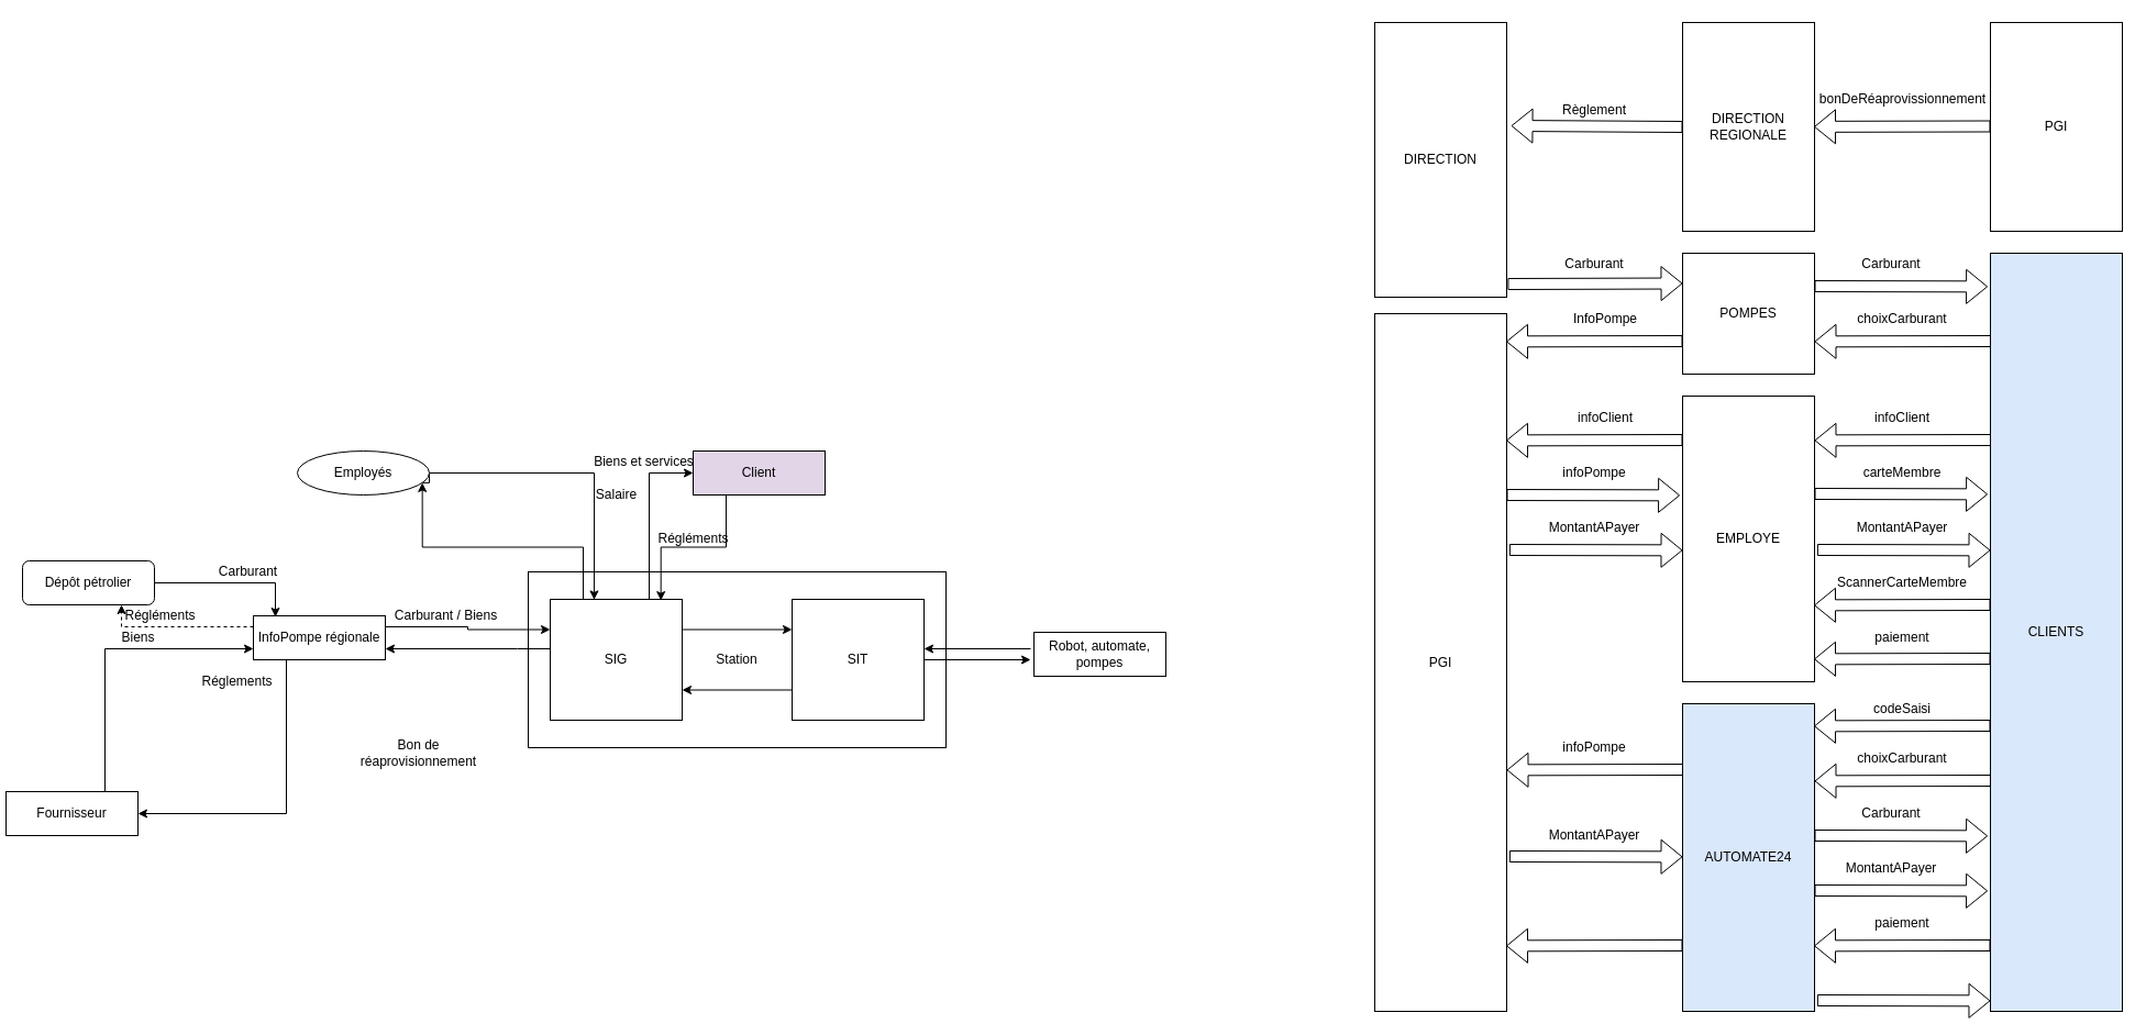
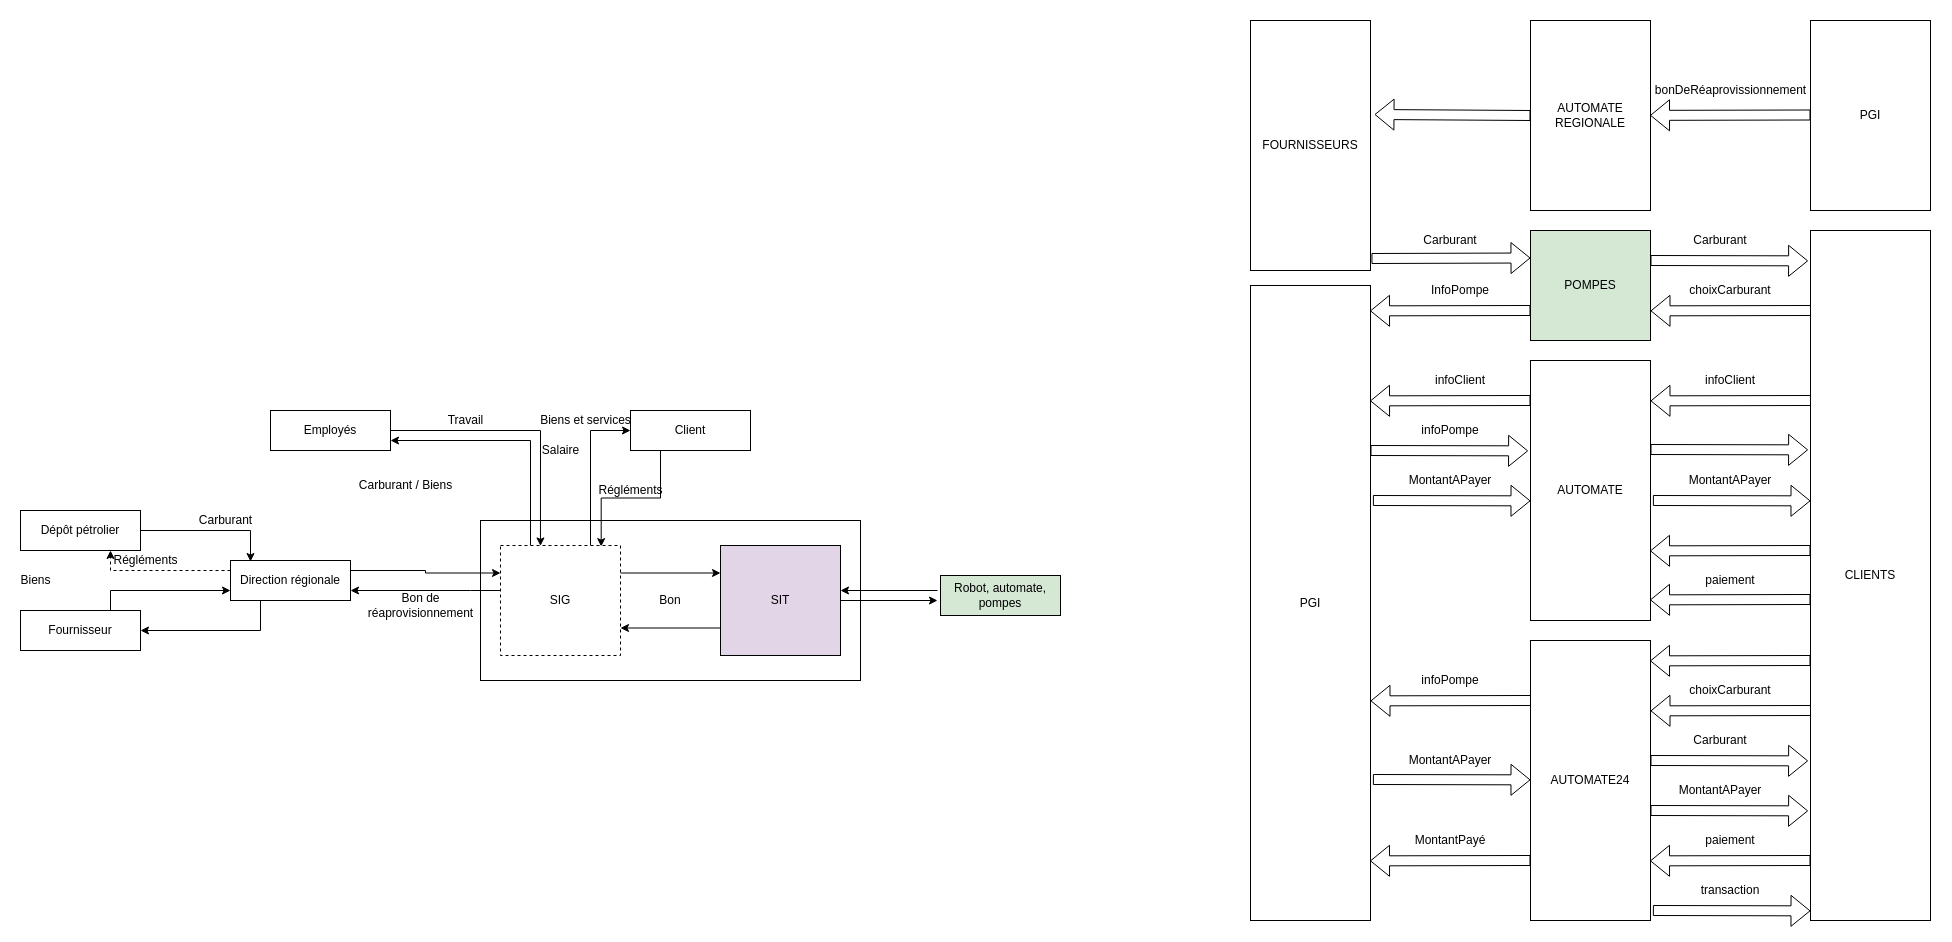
- <mxCell id="40" value="Règlement" style="text;html=1;strokeColor=none;fillColor=none;align=center;verticalAlign=middle;whiteSpace=wrap;rounded=0;" vertex="1" parent="1"><mxGeometry x="1430" y="90" width="40" height="20" as="geometry" /></mxCell>
- <mxCell id="36" value="DIRECTION REGIONALE" style="rounded=0;whiteSpace=wrap;html=1;fillColor=#ffffff;" vertex="1" parent="1"><mxGeometry x="1530" y="20" width="120" height="190" as="geometry" /></mxCell>
+ <mxCell id="36" value="AUTOMATE REGIONALE" style="rounded=0;whiteSpace=wrap;html=1;fillColor=#ffffff;" vertex="1" parent="1"><mxGeometry x="1530" y="20" width="120" height="190" as="geometry" /></mxCell>
- <mxCell id="35" value="DIRECTION" style="rounded=0;whiteSpace=wrap;html=1;fillColor=#ffffff;" vertex="1" parent="1"><mxGeometry x="1250" y="20" width="120" height="250" as="geometry" /></mxCell>
+ <mxCell id="35" value="FOURNISSEURS" style="rounded=0;whiteSpace=wrap;html=1;fillColor=#ffffff;" vertex="1" parent="1"><mxGeometry x="1250" y="20" width="120" height="250" as="geometry" /></mxCell>
- <mxCell id="37" value="POMPES" style="rounded=0;whiteSpace=wrap;html=1;fillColor=#ffffff;" vertex="1" parent="1"><mxGeometry x="1530" y="230" width="120" height="110" as="geometry" /></mxCell>
+ <mxCell id="37" value="POMPES" style="rounded=0;whiteSpace=wrap;html=1;fillColor=#d5e8d4;" vertex="1" parent="1"><mxGeometry x="1530" y="230" width="120" height="110" as="geometry" /></mxCell>
+ <mxCell id="24" value="Travail" style="text;html=1;align=center;verticalAlign=middle;resizable=0;points=[];autosize=1;" parent="1" vertex="1"><mxGeometry x="440" y="410" width="50" height="20" as="geometry" /></mxCell>
- <mxCell id="23" value="Employés" style="ellipse;whiteSpace=wrap;html=1;fillColor=#ffffff;" parent="1" vertex="1"><mxGeometry x="270" y="410" width="120" height="40" as="geometry" /></mxCell>
+ <mxCell id="23" value="Employés" style="rounded=0;whiteSpace=wrap;html=1;fillColor=#ffffff;" parent="1" vertex="1"><mxGeometry x="270" y="410" width="120" height="40" as="geometry" /></mxCell>
- <mxCell id="5" value="Client" style="rounded=0;whiteSpace=wrap;html=1;fillColor=#e1d5e7;" parent="1" vertex="1"><mxGeometry x="630" y="410" width="120" height="40" as="geometry" /></mxCell>
+ <mxCell id="5" value="Client" style="rounded=0;whiteSpace=wrap;html=1;fillColor=#ffffff;" parent="1" vertex="1"><mxGeometry x="630" y="410" width="120" height="40" as="geometry" /></mxCell>
- <mxCell id="54" value="carteMembre&lt;br&gt;" style="text;html=1;strokeColor=none;fillColor=none;align=center;verticalAlign=middle;whiteSpace=wrap;rounded=0;" vertex="1" parent="1"><mxGeometry x="1710" y="420" width="40" height="20" as="geometry" /></mxCell>
- <mxCell id="47" value="EMPLOYE" style="rounded=0;whiteSpace=wrap;html=1;fillColor=#ffffff;" vertex="1" parent="1"><mxGeometry x="1530" y="360" width="120" height="260" as="geometry" /></mxCell>
+ <mxCell id="47" value="AUTOMATE" style="rounded=0;whiteSpace=wrap;html=1;fillColor=#ffffff;" vertex="1" parent="1"><mxGeometry x="1530" y="360" width="120" height="260" as="geometry" /></mxCell>
- <mxCell id="13" value="Dépôt pétrolier" style="whiteSpace=wrap;html=1;fillColor=#ffffff;rounded=1;" parent="1" vertex="1"><mxGeometry x="20" y="510" width="120" height="40" as="geometry" /></mxCell>
+ <mxCell id="13" value="Dépôt pétrolier" style="rounded=0;whiteSpace=wrap;html=1;fillColor=#ffffff;" parent="1" vertex="1"><mxGeometry x="20" y="510" width="120" height="40" as="geometry" /></mxCell>
- <mxCell id="56" value="ScannerCarteMembre" style="text;html=1;strokeColor=none;fillColor=none;align=center;verticalAlign=middle;whiteSpace=wrap;rounded=0;" vertex="1" parent="1"><mxGeometry x="1710" y="520" width="40" height="20" as="geometry" /></mxCell>
- <mxCell id="17" value="Carburant / Biens" style="text;html=1;align=center;verticalAlign=middle;resizable=0;points=[];autosize=1;" parent="1" vertex="1"><mxGeometry x="350" y="550" width="110" height="20" as="geometry" /></mxCell>
+ <mxCell id="17" value="Carburant / Biens" style="text;html=1;align=center;verticalAlign=middle;resizable=0;points=[];autosize=1;" parent="1" vertex="1"><mxGeometry x="350" y="475" width="110" height="20" as="geometry" /></mxCell>
- <mxCell id="42" value="CLIENTS" style="rounded=0;whiteSpace=wrap;html=1;fillColor=#dae8fc;" vertex="1" parent="1"><mxGeometry x="1810" y="230" width="120" height="690" as="geometry" /></mxCell>
+ <mxCell id="42" value="CLIENTS" style="rounded=0;whiteSpace=wrap;html=1;fillColor=#ffffff;" vertex="1" parent="1"><mxGeometry x="1810" y="230" width="120" height="690" as="geometry" /></mxCell>
- <mxCell id="21" value="Biens" style="text;html=1;align=center;verticalAlign=middle;resizable=0;points=[];autosize=1;" parent="1" vertex="1"><mxGeometry x="100" y="570" width="50" height="20" as="geometry" /></mxCell>
+ <mxCell id="21" value="Biens" style="text;html=1;align=center;verticalAlign=middle;resizable=0;points=[];autosize=1;" parent="1" vertex="1"><mxGeometry x="10" y="570" width="50" height="20" as="geometry" /></mxCell>
- <mxCell id="11" value="InfoPompe régionale" style="rounded=0;whiteSpace=wrap;html=1;fillColor=#ffffff;" parent="1" vertex="1"><mxGeometry x="230" y="560" width="120" height="40" as="geometry" /></mxCell>
+ <mxCell id="11" value="Direction régionale" style="rounded=0;whiteSpace=wrap;html=1;fillColor=#ffffff;" parent="1" vertex="1"><mxGeometry x="230" y="560" width="120" height="40" as="geometry" /></mxCell>
- <mxCell id="34" value="Robot, automate, pompes" style="rounded=0;whiteSpace=wrap;html=1;fillColor=#ffffff;" vertex="1" parent="1"><mxGeometry x="940" y="575" width="120" height="40" as="geometry" /></mxCell>
+ <mxCell id="34" value="Robot, automate, pompes" style="rounded=0;whiteSpace=wrap;html=1;fillColor=#d5e8d4;" vertex="1" parent="1"><mxGeometry x="940" y="575" width="120" height="40" as="geometry" /></mxCell>
- <mxCell id="28" value="SIG" style="rounded=0;whiteSpace=wrap;html=1;" vertex="1" parent="1"><mxGeometry x="500" y="545" width="120" height="110" as="geometry" /></mxCell>
+ <mxCell id="28" value="SIG" style="rounded=0;whiteSpace=wrap;html=1;dashed=1;" vertex="1" parent="1"><mxGeometry x="500" y="545" width="120" height="110" as="geometry" /></mxCell>
- <mxCell id="2" value="Station" style="rounded=0;whiteSpace=wrap;html=1;" vertex="1" parent="1"><mxGeometry x="480" y="520" width="380" height="160" as="geometry" /></mxCell>
+ <mxCell id="2" value="Bon" style="rounded=0;whiteSpace=wrap;html=1;" vertex="1" parent="1"><mxGeometry x="480" y="520" width="380" height="160" as="geometry" /></mxCell>
- <mxCell id="31" value="SIT" style="rounded=0;whiteSpace=wrap;html=1;" vertex="1" parent="1"><mxGeometry x="720" y="545" width="120" height="110" as="geometry" /></mxCell>
+ <mxCell id="31" value="SIT" style="rounded=0;whiteSpace=wrap;html=1;fillColor=#e1d5e7;" vertex="1" parent="1"><mxGeometry x="720" y="545" width="120" height="110" as="geometry" /></mxCell>
- <mxCell id="20" value="Réglements" style="text;html=1;align=center;verticalAlign=middle;resizable=0;points=[];autosize=1;" parent="1" vertex="1"><mxGeometry x="175" y="610" width="80" height="20" as="geometry" /></mxCell>
- <mxCell id="65" value="codeSaisi" style="text;html=1;strokeColor=none;fillColor=none;align=center;verticalAlign=middle;whiteSpace=wrap;rounded=0;" vertex="1" parent="1"><mxGeometry x="1710" y="635" width="40" height="20" as="geometry" /></mxCell>
- <mxCell id="16" value="Bon de&lt;br&gt;réaprovisionnement" style="text;html=1;align=center;verticalAlign=middle;resizable=0;points=[];autosize=1;" parent="1" vertex="1"><mxGeometry x="320" y="670" width="120" height="30" as="geometry" /></mxCell>
+ <mxCell id="16" value="Bon de&lt;br&gt;réaprovisionnement" style="text;html=1;align=center;verticalAlign=middle;resizable=0;points=[];autosize=1;" parent="1" vertex="1"><mxGeometry x="360" y="590" width="120" height="30" as="geometry" /></mxCell>
- <mxCell id="15" value="Fournisseur" style="rounded=0;whiteSpace=wrap;html=1;fillColor=#ffffff;" parent="1" vertex="1"><mxGeometry x="5" y="720" width="120" height="40" as="geometry" /></mxCell>
+ <mxCell id="15" value="Fournisseur" style="rounded=0;whiteSpace=wrap;html=1;fillColor=#ffffff;" parent="1" vertex="1"><mxGeometry x="20" y="610" width="120" height="40" as="geometry" /></mxCell>
- <mxCell id="58" value="AUTOMATE24" style="rounded=0;whiteSpace=wrap;html=1;fillColor=#dae8fc;" vertex="1" parent="1"><mxGeometry x="1530" y="640" width="120" height="280" as="geometry" /></mxCell>
+ <mxCell id="58" value="AUTOMATE24" style="rounded=0;whiteSpace=wrap;html=1;fillColor=#ffffff;" vertex="1" parent="1"><mxGeometry x="1530" y="640" width="120" height="280" as="geometry" /></mxCell>
+ <mxCell id="80" value="MontantPayé" style="text;html=1;strokeColor=none;fillColor=none;align=center;verticalAlign=middle;whiteSpace=wrap;rounded=0;" vertex="1" parent="1"><mxGeometry x="1430" y="830" width="40" height="20" as="geometry" /></mxCell>
+ <mxCell id="70" value="transaction" style="text;html=1;strokeColor=none;fillColor=none;align=center;verticalAlign=middle;whiteSpace=wrap;rounded=0;" vertex="1" parent="1"><mxGeometry x="1710" y="880" width="40" height="20" as="geometry" /></mxCell>
